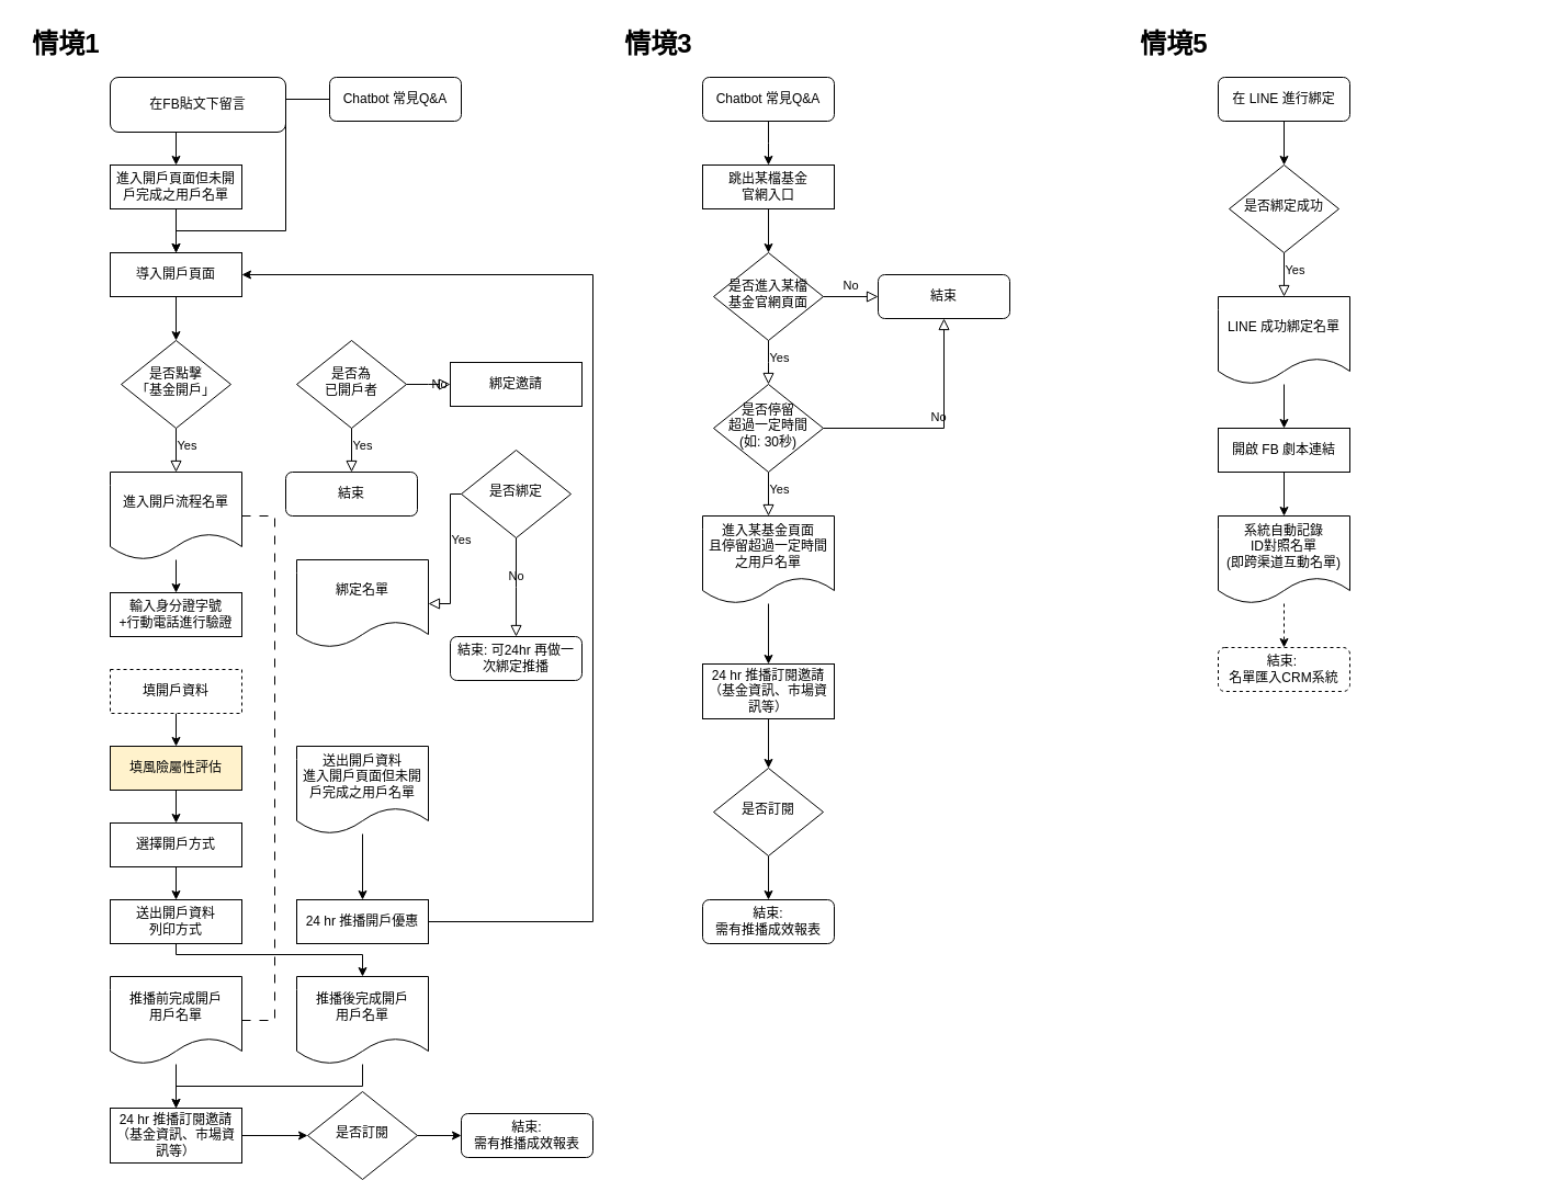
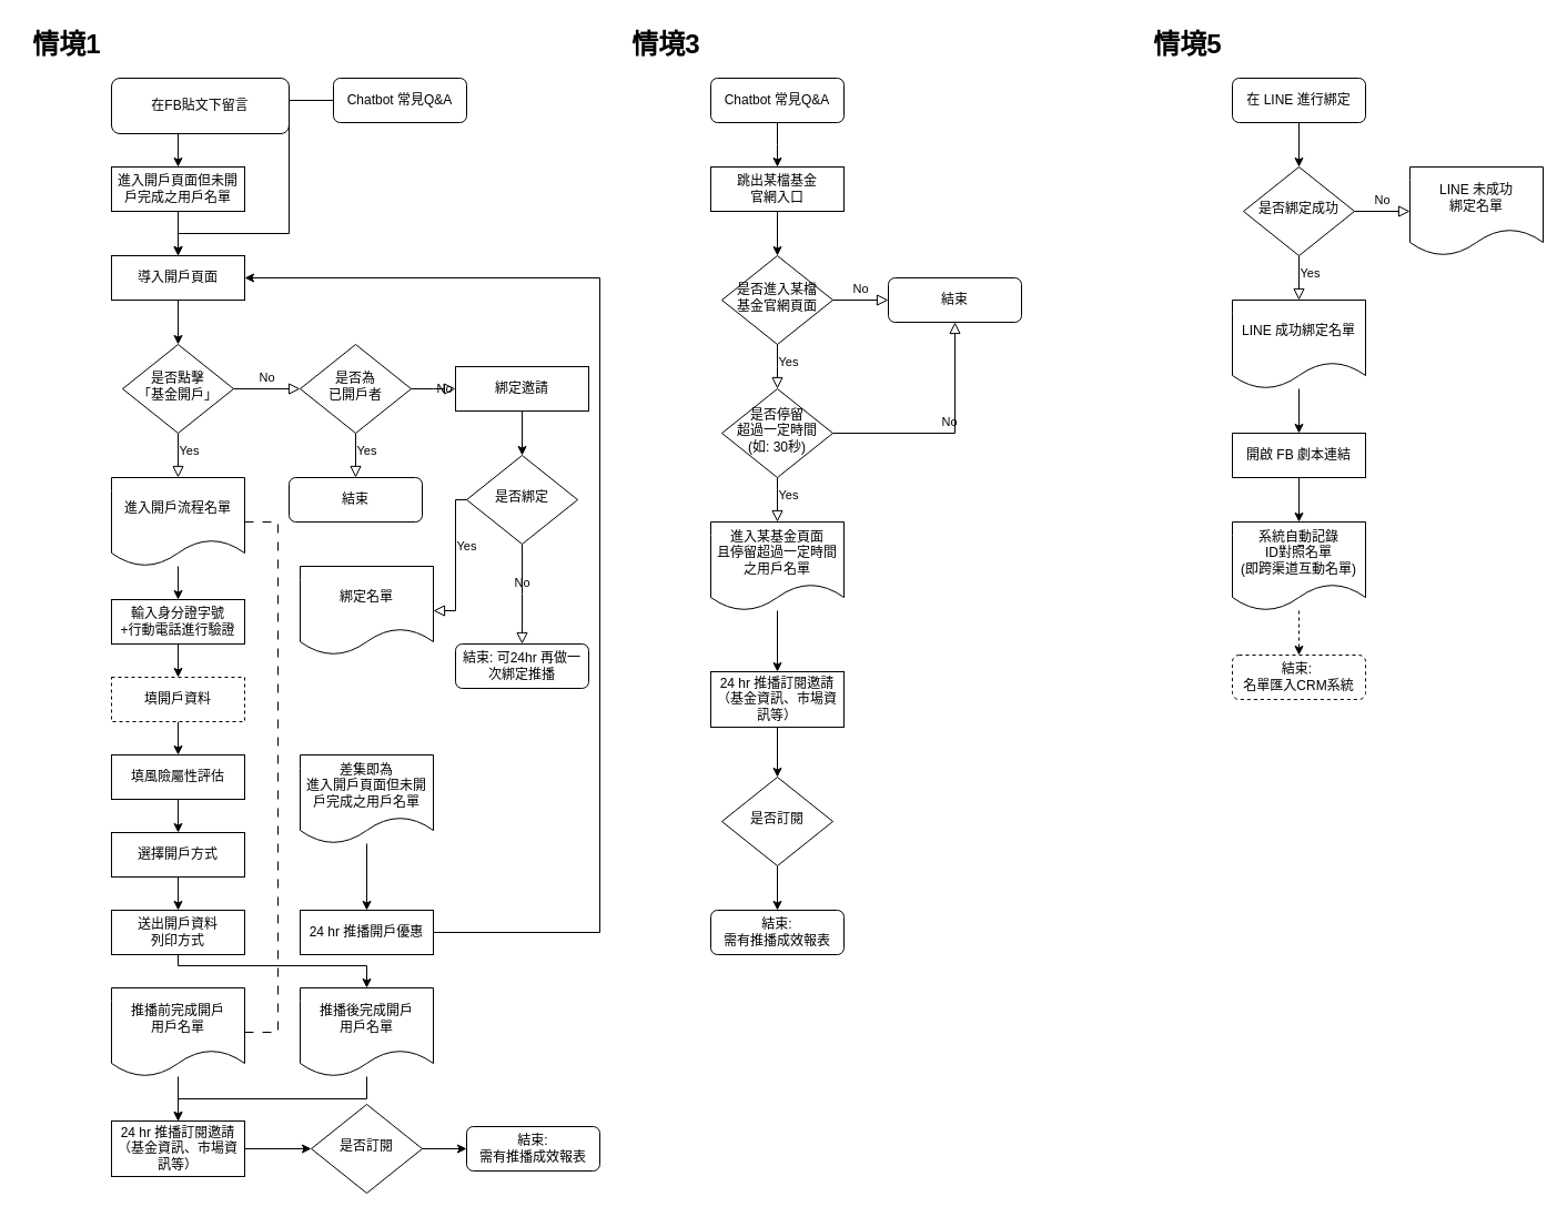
+ <mxCell id="64" value="No" style="edgeStyle=orthogonalEdgeStyle;rounded=0;html=1;jettySize=auto;orthogonalLoop=1;fontSize=11;endArrow=block;endFill=0;endSize=8;strokeWidth=1;shadow=0;labelBackgroundColor=none;exitX=1;exitY=0.5;exitDx=0;exitDy=0;entryX=0;entryY=0.5;entryDx=0;entryDy=0;" parent="1" source="60" target="66" edge="1"><mxGeometry y="10" relative="1" as="geometry"><mxPoint as="offset" /><mxPoint x="1260" y="190" as="sourcePoint" /><mxPoint x="1260" y="190" as="targetPoint" /></mxGeometry></mxCell>
+ <mxCell id="66" value="LINE 未成功&lt;br&gt;綁定名單" style="shape=document;whiteSpace=wrap;html=1;boundedLbl=1;" parent="1" vertex="1"><mxGeometry x="1270" y="150" width="120" height="80" as="geometry" /></mxCell>
+ <mxCell id="4" value="No" style="edgeStyle=orthogonalEdgeStyle;rounded=0;html=1;jettySize=auto;orthogonalLoop=1;fontSize=11;endArrow=block;endFill=0;endSize=8;strokeWidth=1;shadow=0;labelBackgroundColor=none;entryX=0;entryY=0.5;entryDx=0;entryDy=0;" parent="1" source="11" target="73" edge="1"><mxGeometry y="10" relative="1" as="geometry"><mxPoint as="offset" /><mxPoint x="270" y="350" as="targetPoint" /></mxGeometry></mxCell>
+ <mxCell id="77" value="" style="edgeStyle=orthogonalEdgeStyle;rounded=0;orthogonalLoop=1;jettySize=auto;html=1;" edge="1" parent="1" source="78" target="79"><mxGeometry relative="1" as="geometry" /></mxCell>
+ <mxCell id="17" style="edgeStyle=orthogonalEdgeStyle;rounded=0;orthogonalLoop=1;jettySize=auto;html=1;exitX=0.5;exitY=1;exitDx=0;exitDy=0;entryX=0.5;entryY=0;entryDx=0;entryDy=0;" parent="1" source="18" target="20" edge="1"><mxGeometry relative="1" as="geometry" /></mxCell>
- <mxCell id="22" value="填風險屬性評估" style="rounded=0;whiteSpace=wrap;html=1;fillColor=#fff2cc;" parent="1" vertex="1"><mxGeometry x="100" y="680" width="120" height="40" as="geometry" /></mxCell>
+ <mxCell id="22" value="填風險屬性評估" style="rounded=0;whiteSpace=wrap;html=1;" parent="1" vertex="1"><mxGeometry x="100" y="680" width="120" height="40" as="geometry" /></mxCell>
- <mxCell id="43" value="送出開戶資料&lt;br&gt;進入開戶頁面但未開戶完成之用戶名單" style="shape=document;whiteSpace=wrap;html=1;boundedLbl=1;" parent="1" vertex="1"><mxGeometry x="270" y="680" width="120" height="80" as="geometry" /></mxCell>
+ <mxCell id="43" value="差集即為&lt;br&gt;進入開戶頁面但未開戶完成之用戶名單" style="shape=document;whiteSpace=wrap;html=1;boundedLbl=1;" parent="1" vertex="1"><mxGeometry x="270" y="680" width="120" height="80" as="geometry" /></mxCell>
